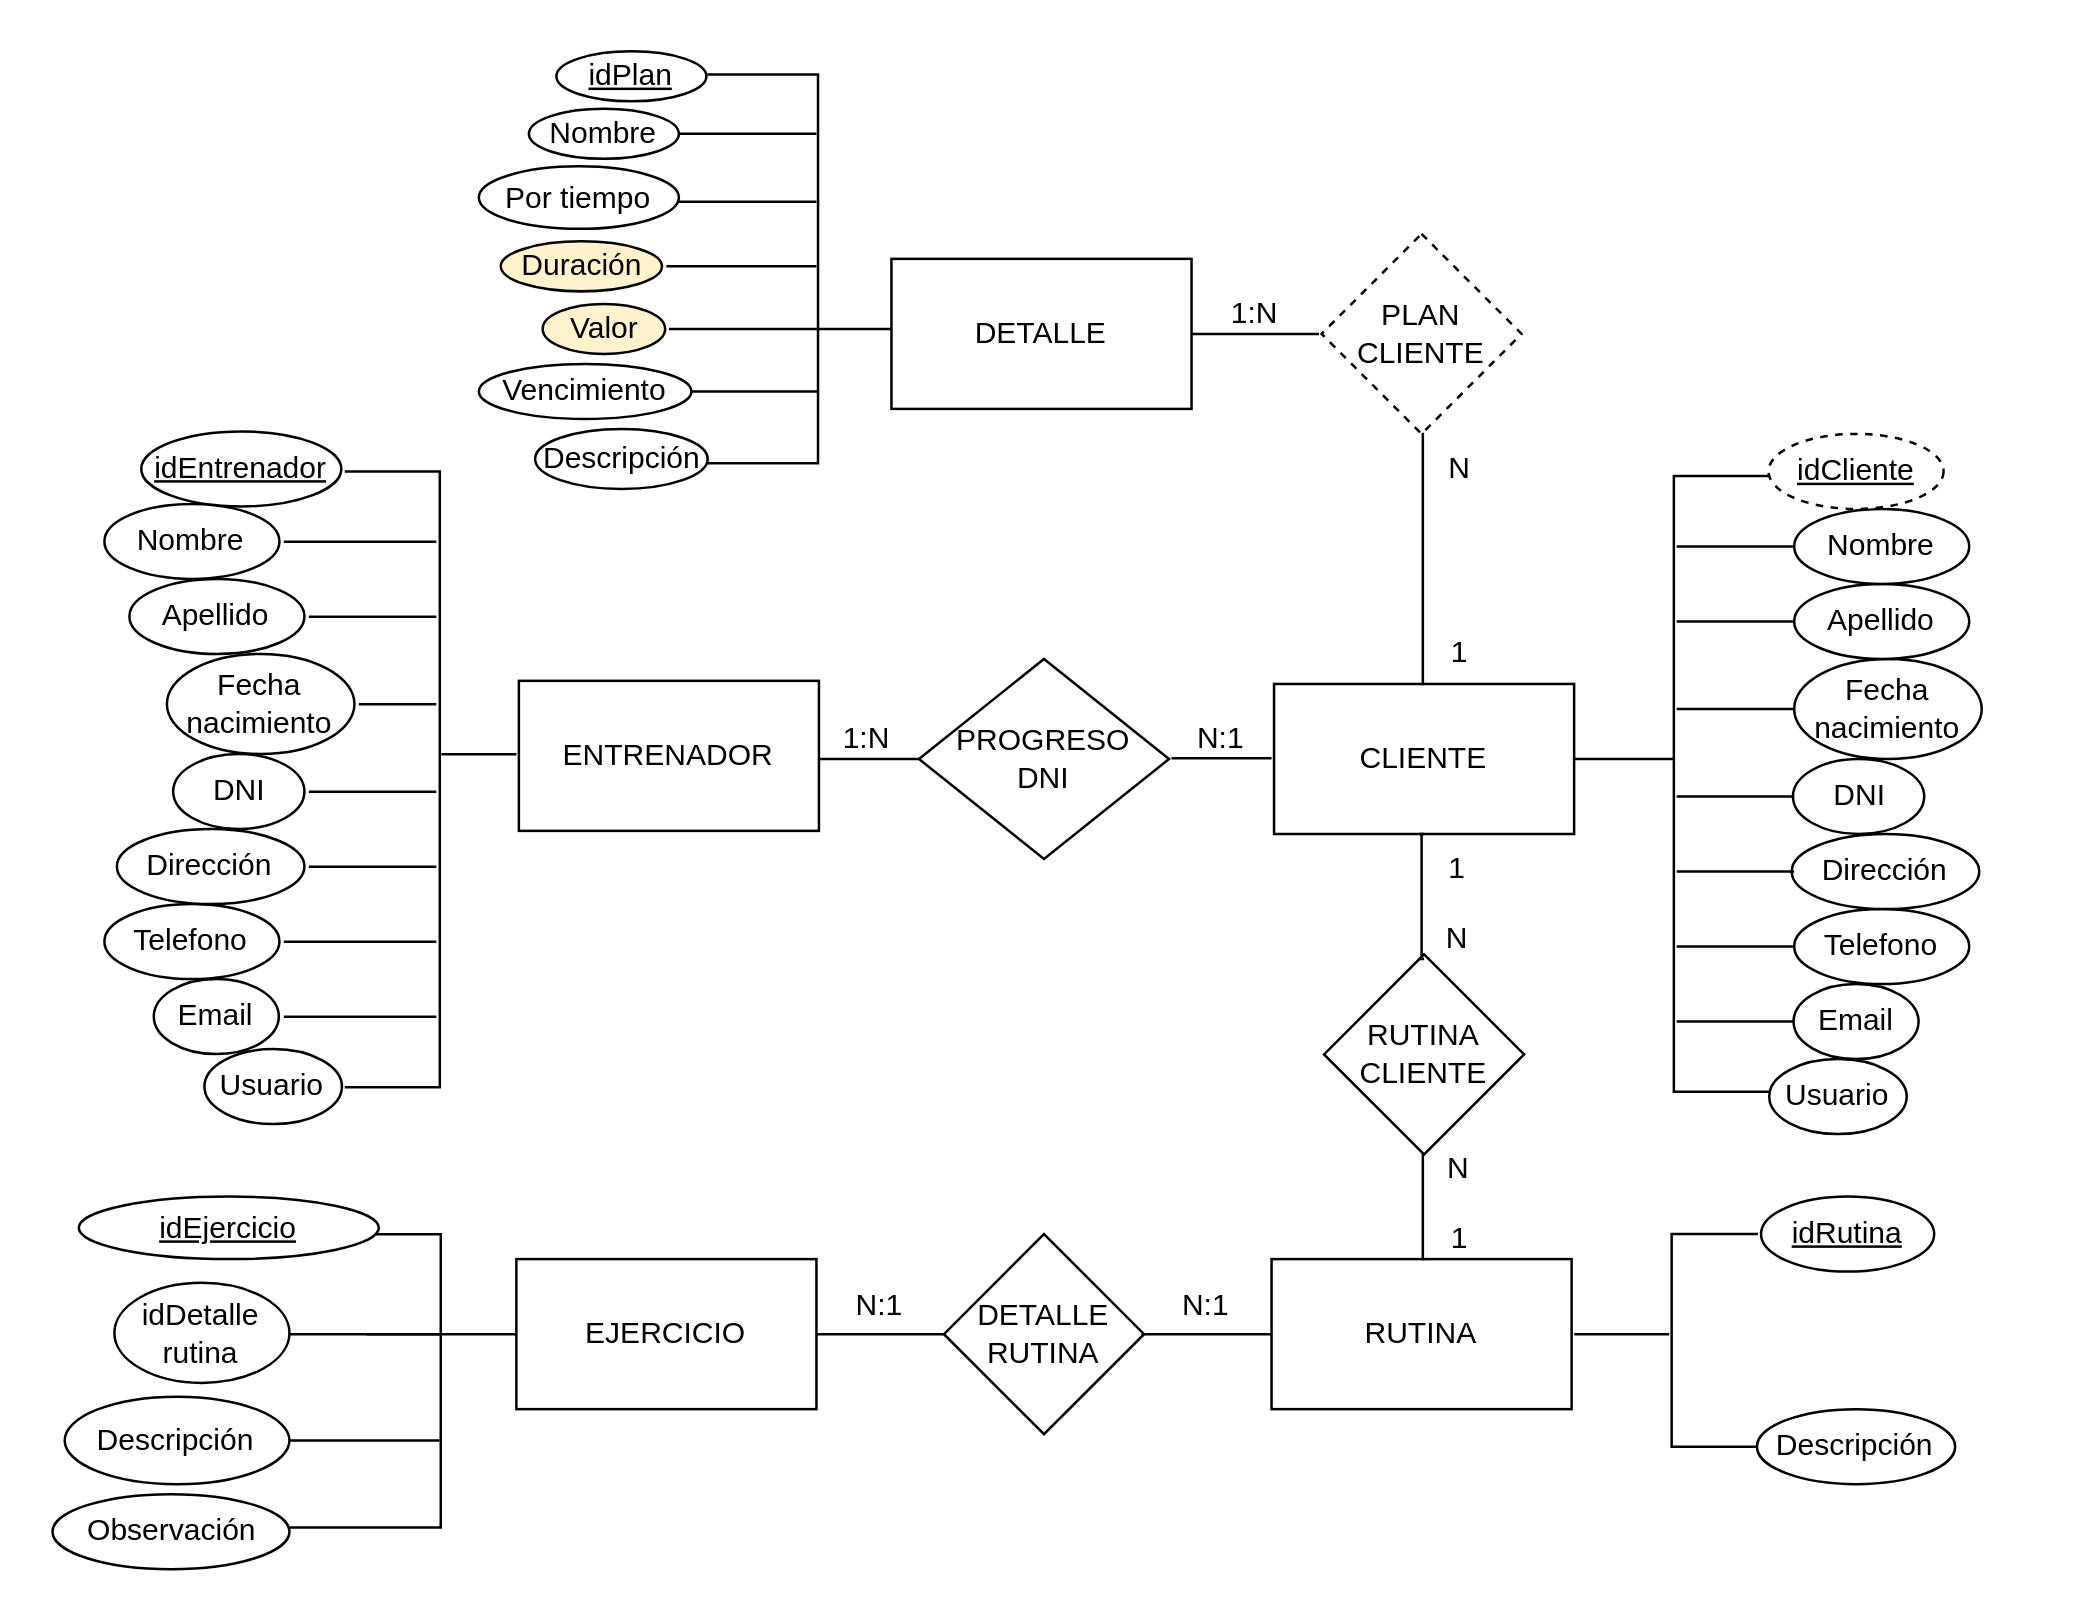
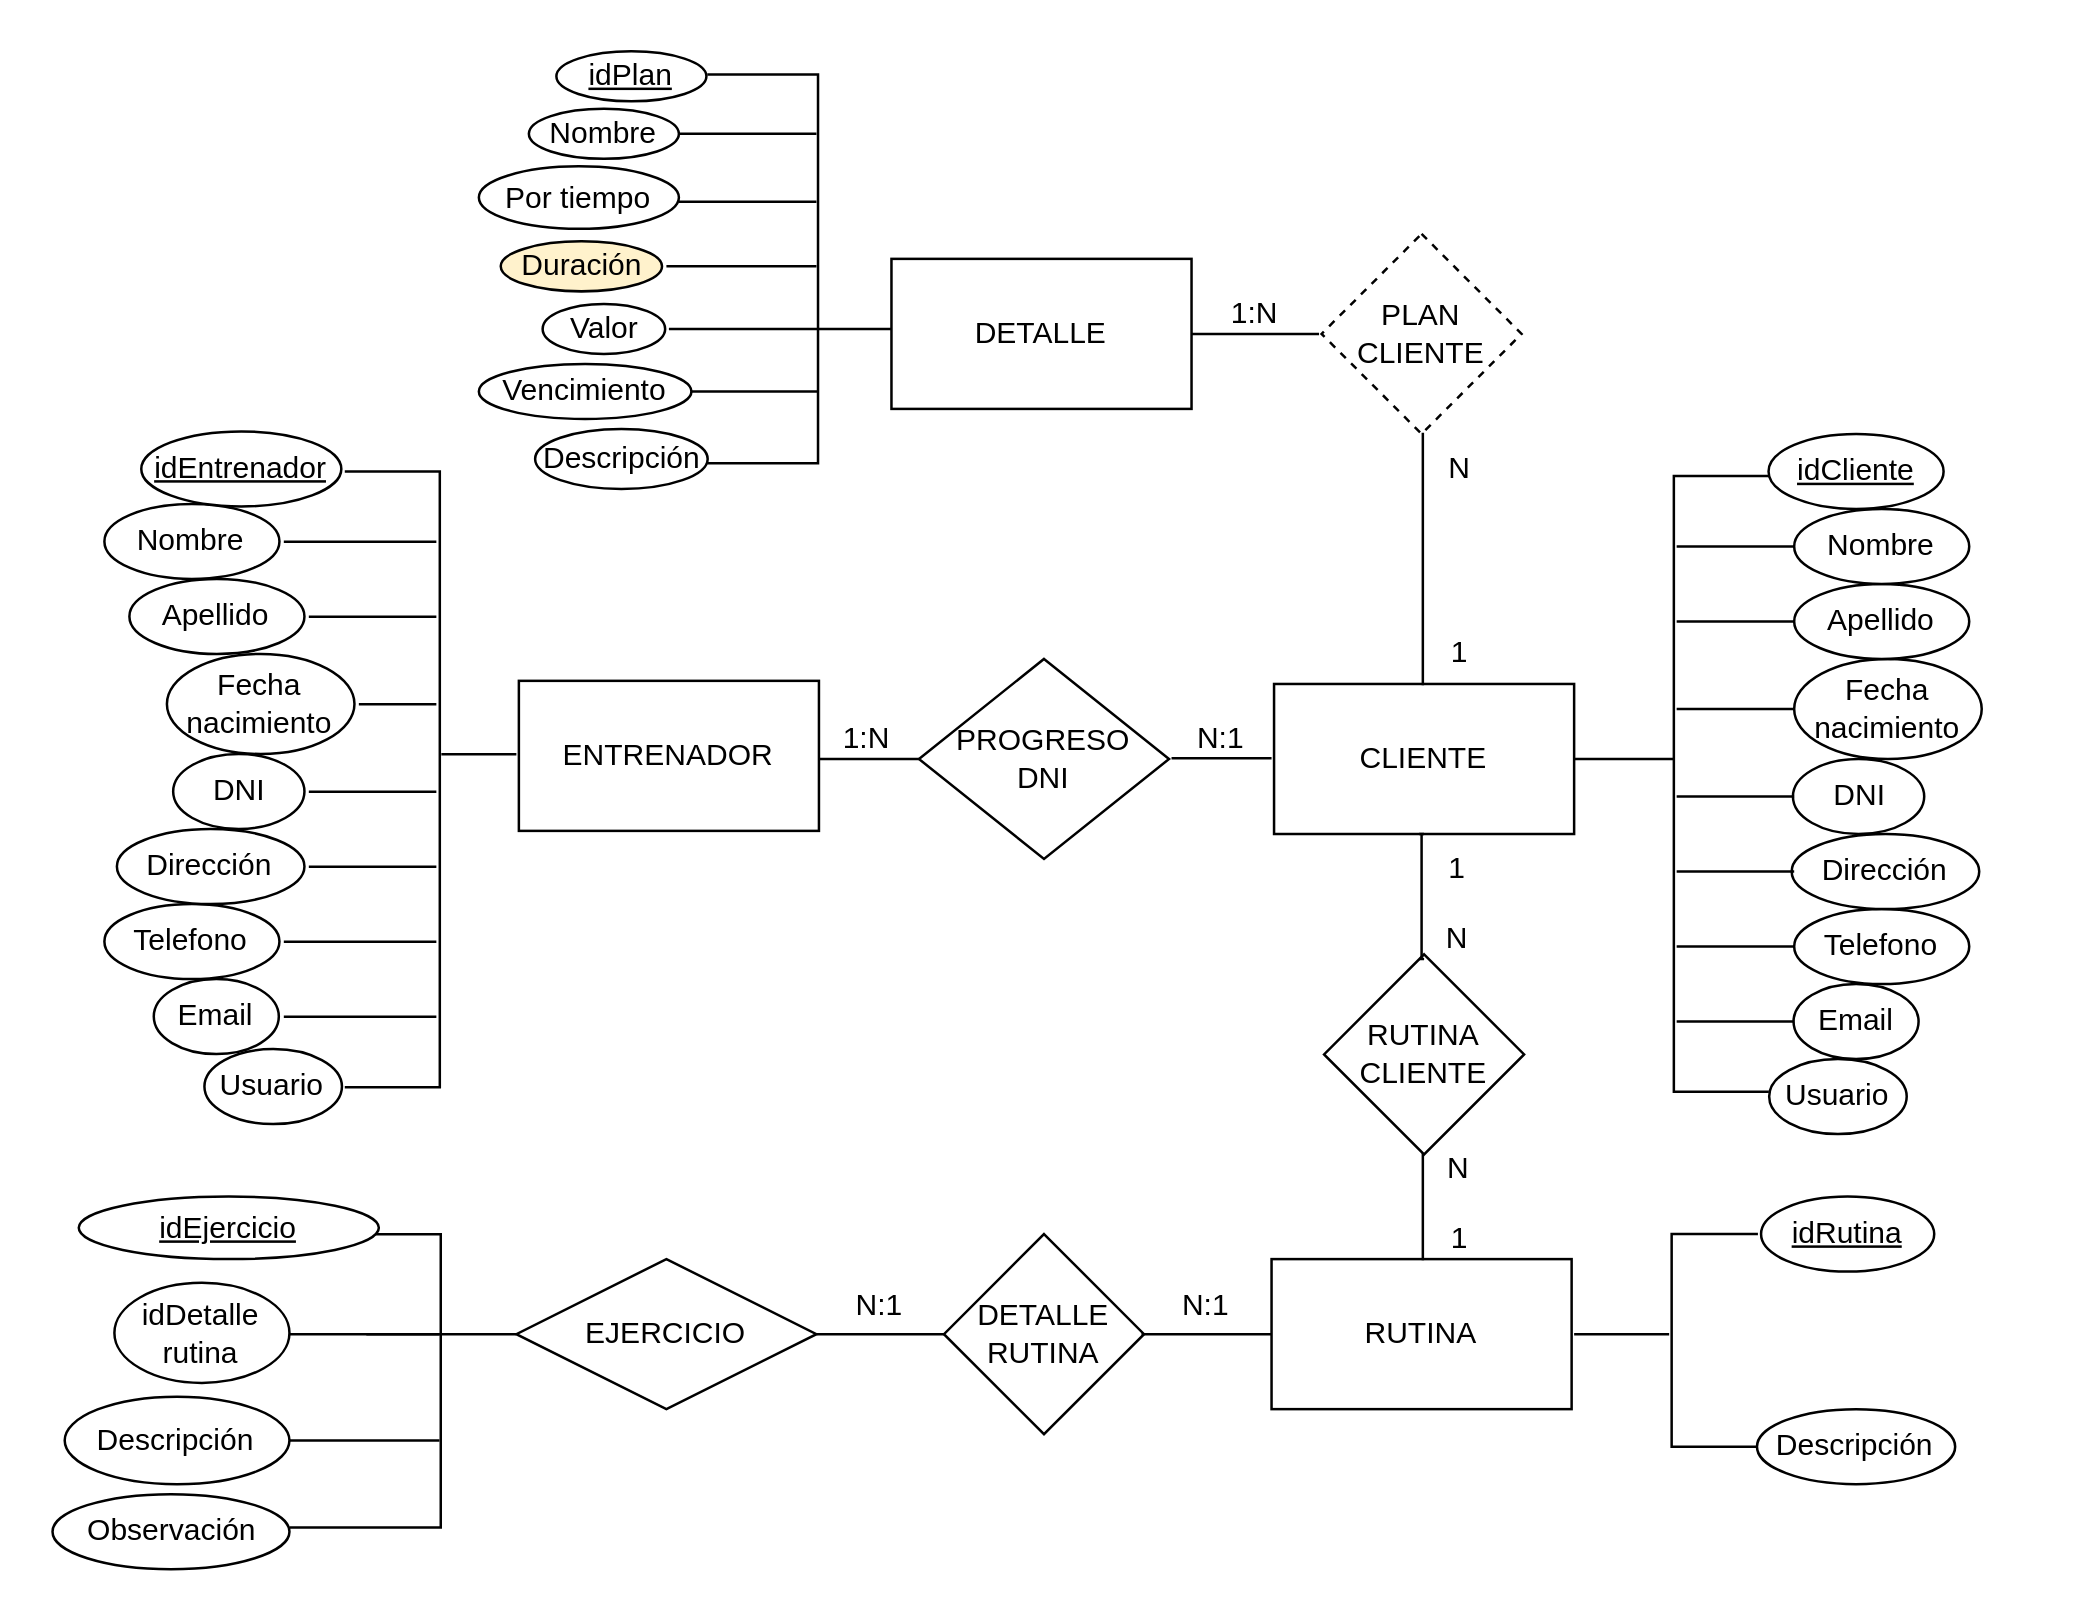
- <mxCell id="59" value="Valor" style="ellipse;whiteSpace=wrap;html=1;align=center;fontFamily=Helvetica;fillColor=#fff2cc;" parent="1" vertex="1"><mxGeometry x="216.5" y="121" width="49" height="20" as="geometry" /></mxCell>
+ <mxCell id="59" value="Valor" style="ellipse;whiteSpace=wrap;html=1;align=center;fontFamily=Helvetica;" parent="1" vertex="1"><mxGeometry x="216.5" y="121" width="49" height="20" as="geometry" /></mxCell>
- <mxCell id="30" value="idCliente" style="ellipse;whiteSpace=wrap;html=1;align=center;fontStyle=4;fontFamily=Helvetica;dashed=1;" parent="1" vertex="1"><mxGeometry x="706.75" y="173" width="70" height="30" as="geometry" /></mxCell>
+ <mxCell id="30" value="idCliente" style="ellipse;whiteSpace=wrap;html=1;align=center;fontStyle=4;fontFamily=Helvetica;" parent="1" vertex="1"><mxGeometry x="706.75" y="173" width="70" height="30" as="geometry" /></mxCell>
- <mxCell id="3" value="EJERCICIO" style="rounded=0;whiteSpace=wrap;html=1;" parent="1" vertex="1"><mxGeometry x="206" y="503" width="120" height="60" as="geometry" /></mxCell>
+ <mxCell id="3" value="EJERCICIO" style="rhombus;whiteSpace=wrap;html=1;" parent="1" vertex="1"><mxGeometry x="206" y="503" width="120" height="60" as="geometry" /></mxCell>
